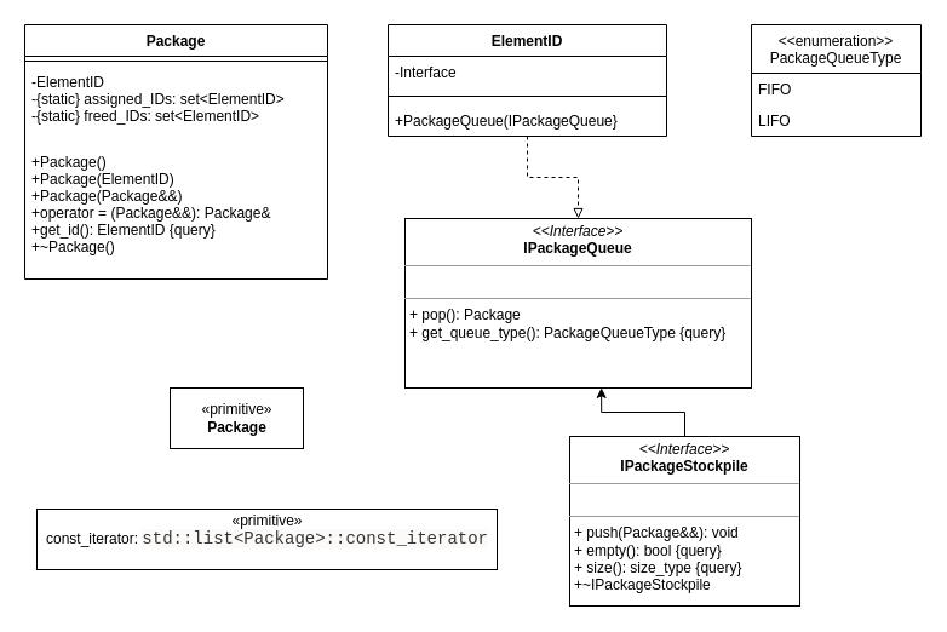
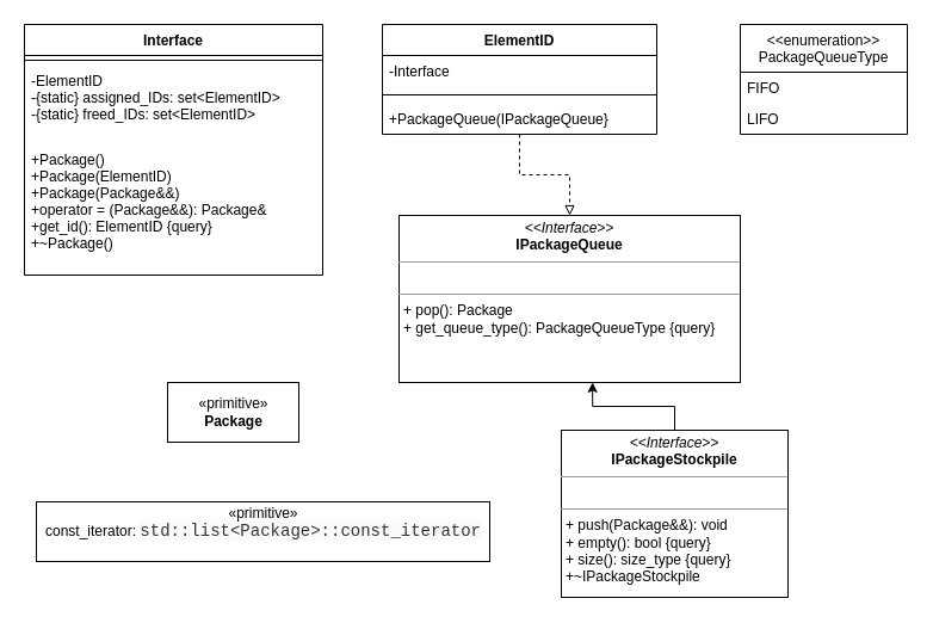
- <mxCell id="7" value="Package" style="swimlane;fontStyle=1;align=center;verticalAlign=top;childLayout=stackLayout;horizontal=1;startSize=26;horizontalStack=0;resizeParent=1;resizeParentMax=0;resizeLast=0;collapsible=1;marginBottom=0;" parent="1" vertex="1"><mxGeometry x="20" y="20" width="250" height="210" as="geometry" /></mxCell>
+ <mxCell id="7" value="Interface" style="swimlane;fontStyle=1;align=center;verticalAlign=top;childLayout=stackLayout;horizontal=1;startSize=26;horizontalStack=0;resizeParent=1;resizeParentMax=0;resizeLast=0;collapsible=1;marginBottom=0;" parent="1" vertex="1"><mxGeometry x="20" y="20" width="250" height="210" as="geometry" /></mxCell>
